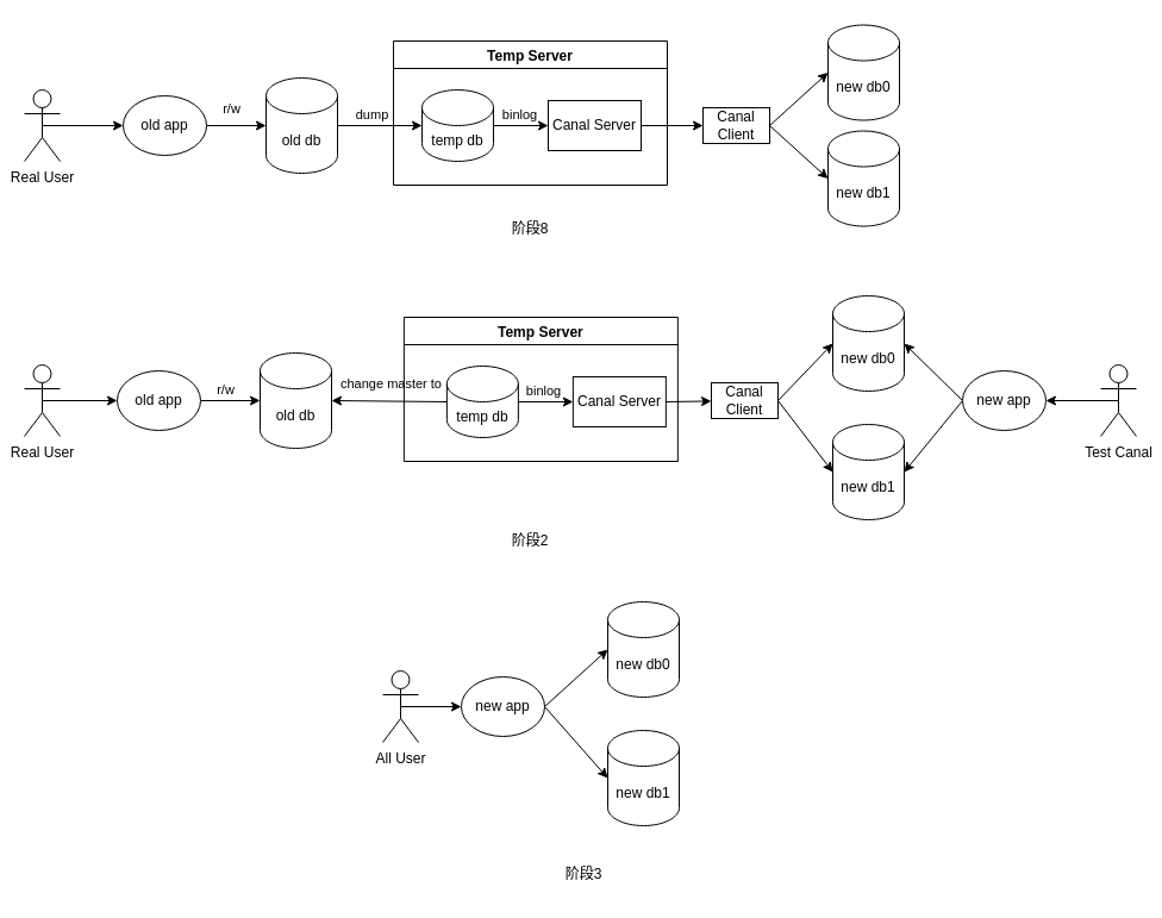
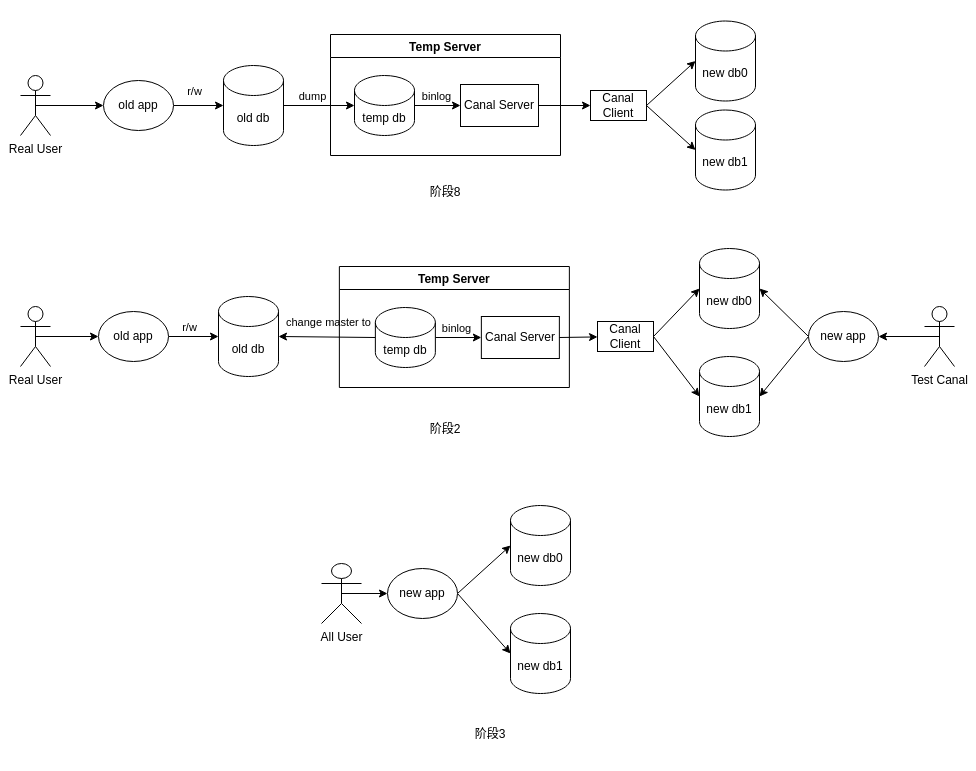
- <mxCell id="53" value="阶段2" style="text;html=1;strokeColor=none;fillColor=none;align=center;verticalAlign=middle;whiteSpace=wrap;rounded=0;" vertex="1" parent="1"><mxGeometry x="415" y="439" width="60" height="30" as="geometry" /></mxCell>
+ <mxCell id="53" value="阶段2" style="text;html=1;strokeColor=none;fillColor=none;align=center;verticalAlign=middle;whiteSpace=wrap;rounded=0;" vertex="1" parent="1"><mxGeometry x="415" y="414" width="60" height="30" as="geometry" /></mxCell>
- <mxCell id="38" value="All User" style="shape=umlActor;verticalLabelPosition=bottom;verticalAlign=top;html=1;outlineConnect=0;" parent="1" vertex="1"><mxGeometry x="321" y="563" width="30" height="60" as="geometry" /></mxCell>
+ <mxCell id="38" value="All User" style="shape=umlActor;verticalLabelPosition=bottom;verticalAlign=top;html=1;outlineConnect=0;" parent="1" vertex="1"><mxGeometry x="321" y="563" width="40" height="60" as="geometry" /></mxCell>
